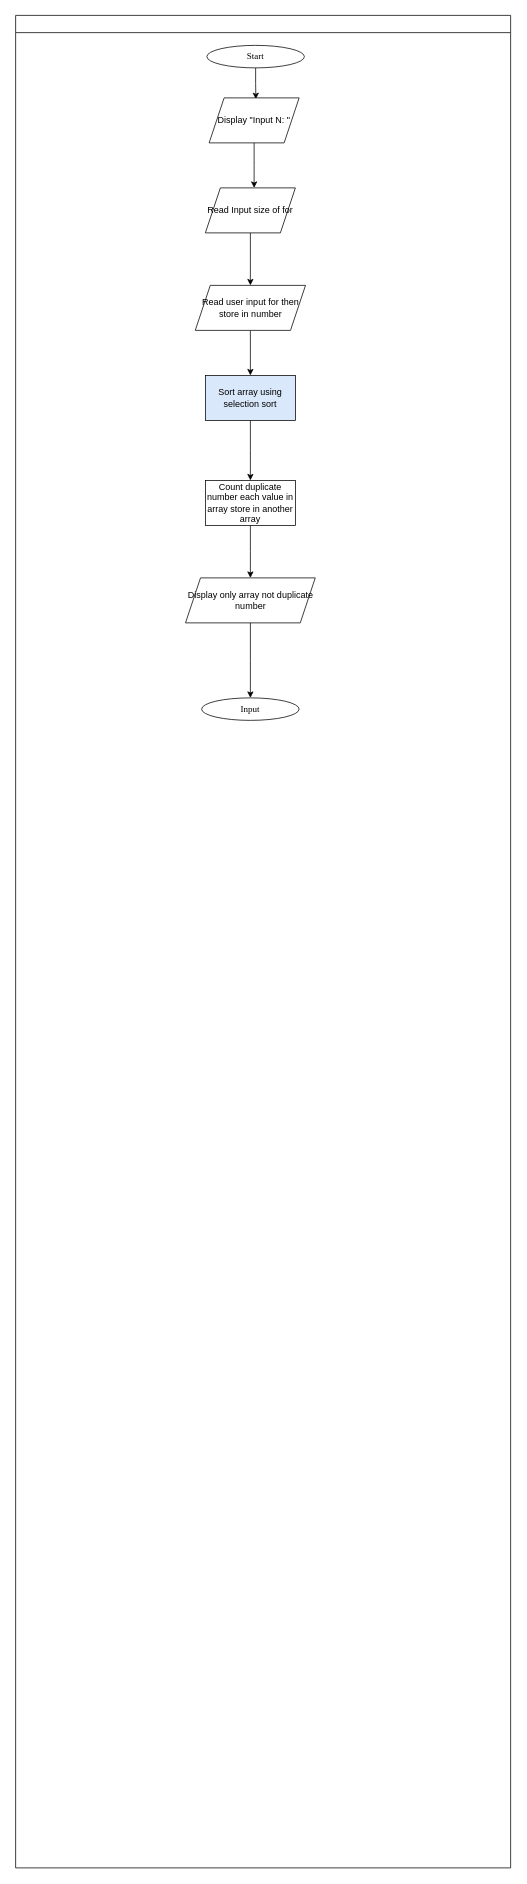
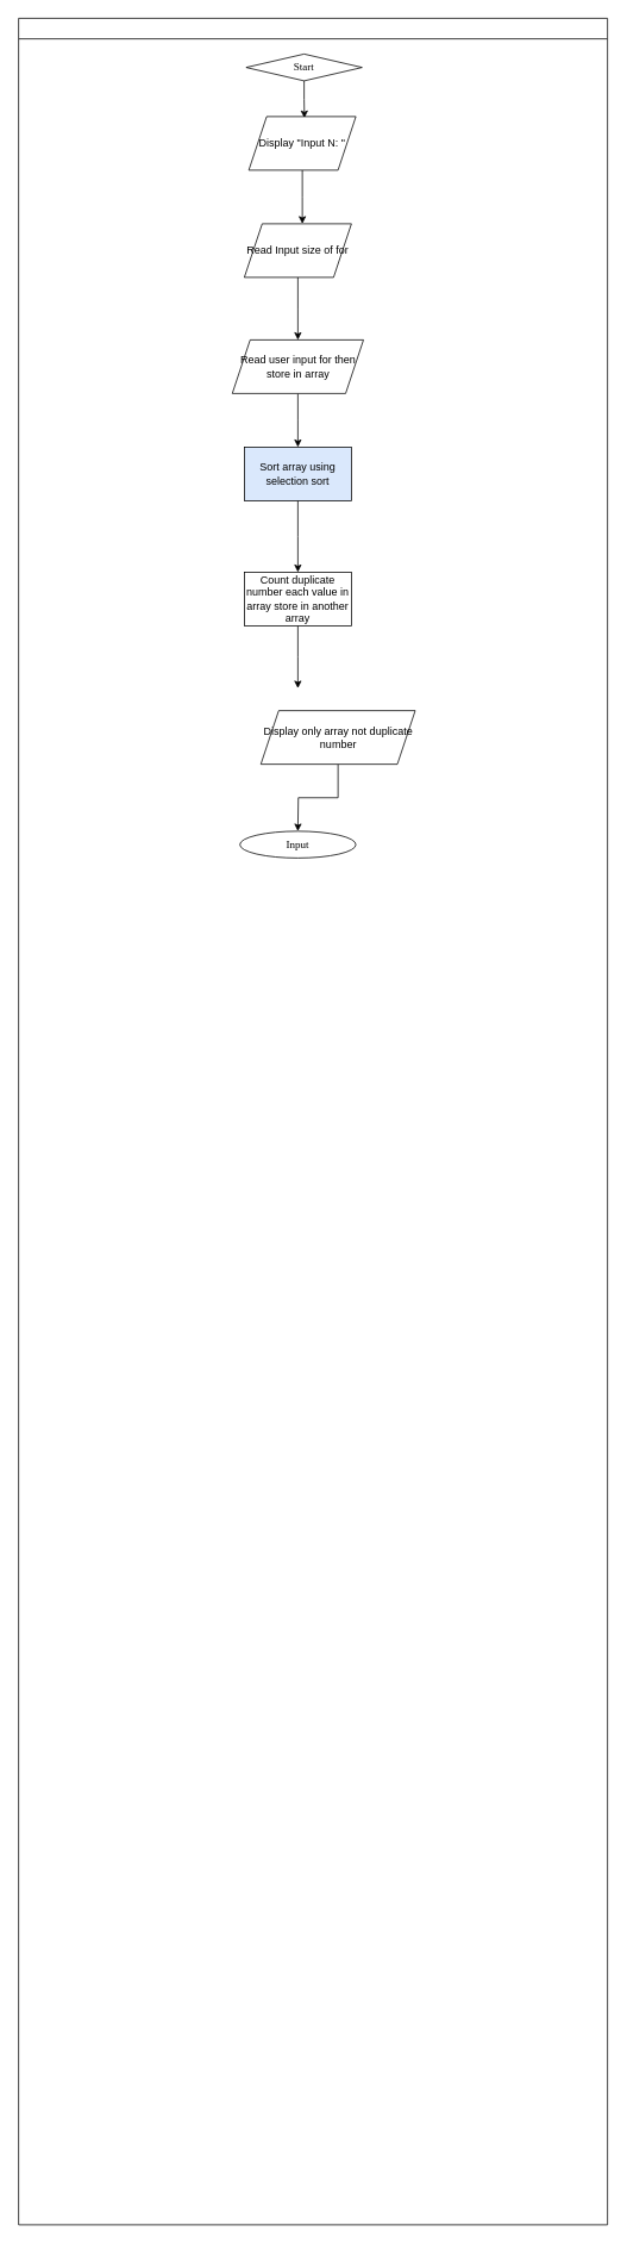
- <mxCell id="3" value="&lt;font data-font-src=&quot;https://fonts.googleapis.com/css?family=Sarabun&quot; face=&quot;Sarabun&quot;&gt;Start&lt;/font&gt;" style="ellipse;whiteSpace=wrap;html=1;" parent="2" vertex="1"><mxGeometry x="255" y="40" width="130" height="30" as="geometry" /></mxCell>
+ <mxCell id="3" value="&lt;font data-font-src=&quot;https://fonts.googleapis.com/css?family=Sarabun&quot; face=&quot;Sarabun&quot;&gt;Start&lt;/font&gt;" style="rhombus;whiteSpace=wrap;html=1;" parent="2" vertex="1"><mxGeometry x="255" y="40" width="130" height="30" as="geometry" /></mxCell>
- <mxCell id="10" value="Read user input for then store in number" style="shape=parallelogram;perimeter=parallelogramPerimeter;whiteSpace=wrap;html=1;fixedSize=1;" vertex="1" parent="2"><mxGeometry x="239.5" y="360" width="147" height="60" as="geometry" /></mxCell>
+ <mxCell id="10" value="Read user input for then store in array" style="shape=parallelogram;perimeter=parallelogramPerimeter;whiteSpace=wrap;html=1;fixedSize=1;" vertex="1" parent="2"><mxGeometry x="239.5" y="360" width="147" height="60" as="geometry" /></mxCell>
- <mxCell id="16" value="Display only array not duplicate number" style="shape=parallelogram;perimeter=parallelogramPerimeter;whiteSpace=wrap;html=1;fixedSize=1;" vertex="1" parent="2"><mxGeometry x="226.5" y="750" width="173" height="60" as="geometry" /></mxCell>
+ <mxCell id="16" value="Display only array not duplicate number" style="shape=parallelogram;perimeter=parallelogramPerimeter;whiteSpace=wrap;html=1;fixedSize=1;" vertex="1" parent="2"><mxGeometry x="271.5" y="775" width="173" height="60" as="geometry" /></mxCell>
